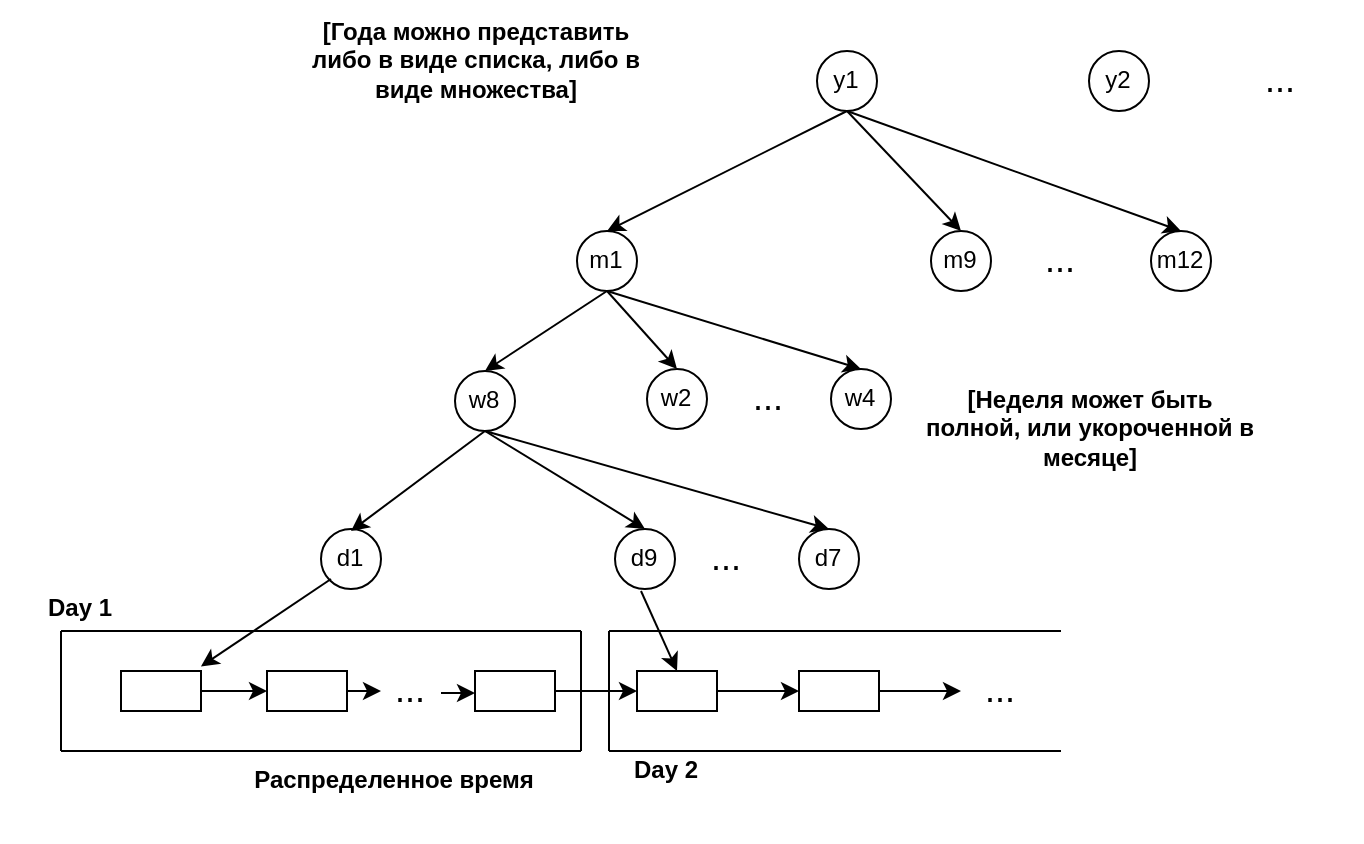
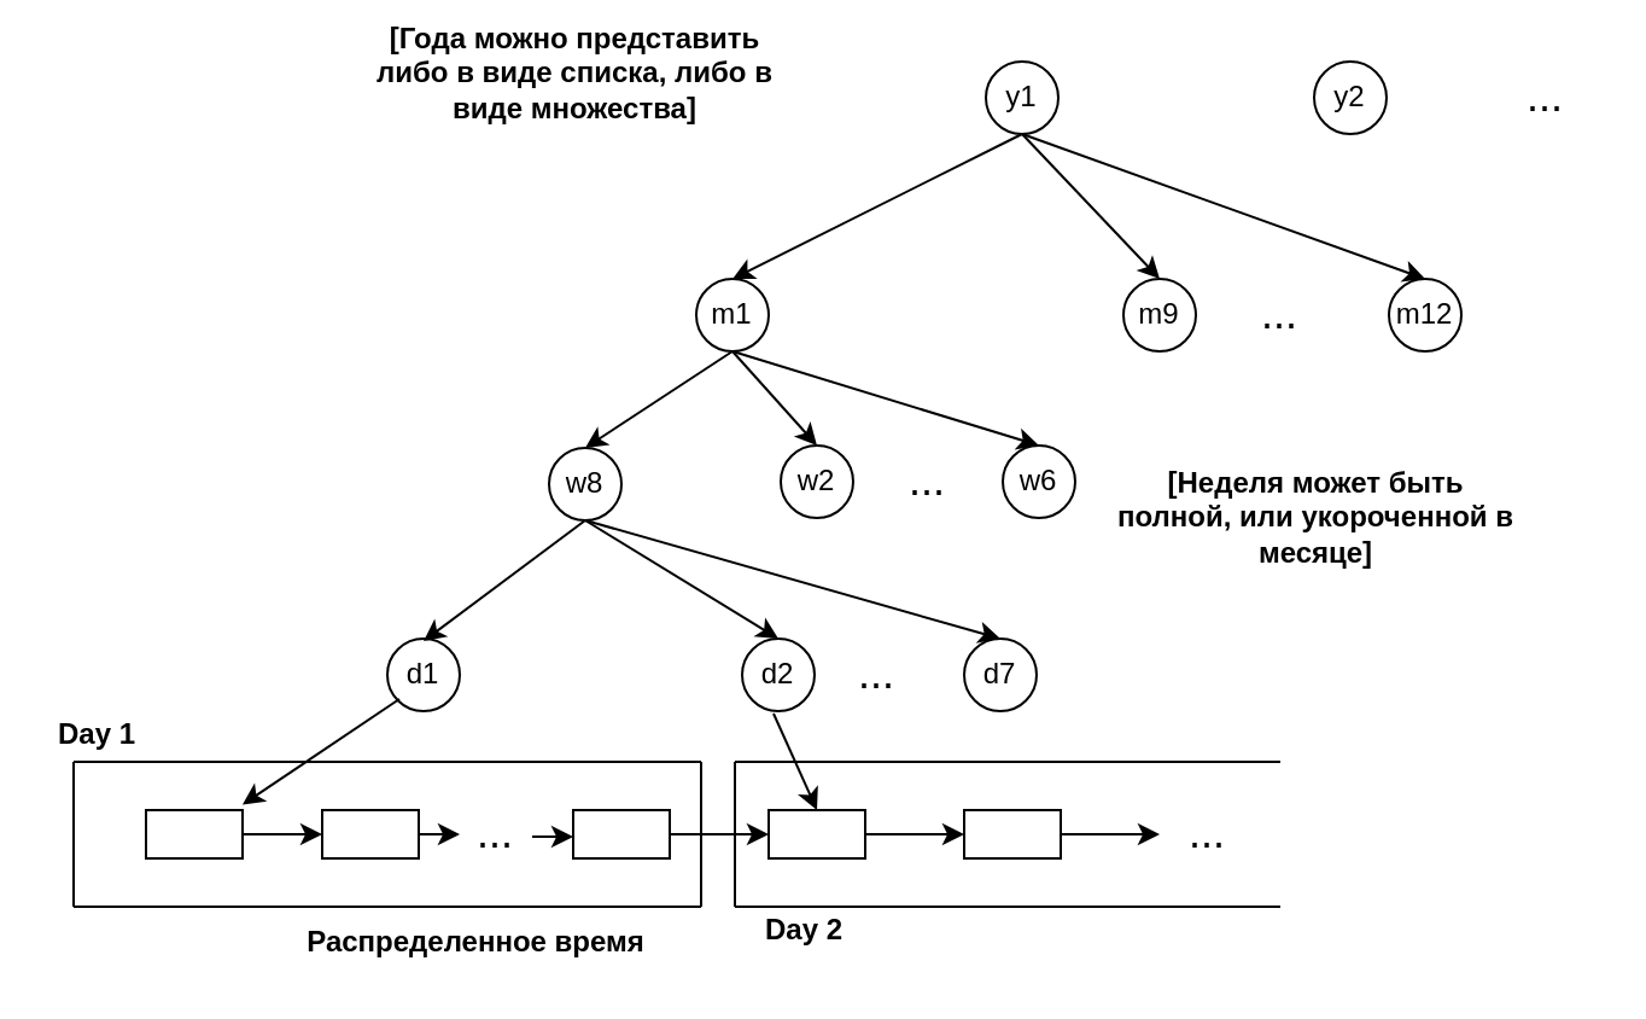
- <mxCell id="10" value="w4&lt;br&gt;" style="text;html=1;strokeColor=none;fillColor=none;align=center;verticalAlign=middle;whiteSpace=wrap;rounded=0;" vertex="1" parent="8"><mxGeometry y="5" width="40" height="20" as="geometry" /></mxCell>
+ <mxCell id="10" value="w6&lt;br&gt;" style="text;html=1;strokeColor=none;fillColor=none;align=center;verticalAlign=middle;whiteSpace=wrap;rounded=0;" vertex="1" parent="8"><mxGeometry y="5" width="40" height="20" as="geometry" /></mxCell>
- <mxCell id="17" value="d9&lt;br&gt;" style="text;html=1;strokeColor=none;fillColor=none;align=center;verticalAlign=middle;whiteSpace=wrap;rounded=0;" vertex="1" parent="15"><mxGeometry y="5" width="40" height="20" as="geometry" /></mxCell>
+ <mxCell id="17" value="d2&lt;br&gt;" style="text;html=1;strokeColor=none;fillColor=none;align=center;verticalAlign=middle;whiteSpace=wrap;rounded=0;" vertex="1" parent="15"><mxGeometry y="5" width="40" height="20" as="geometry" /></mxCell>
